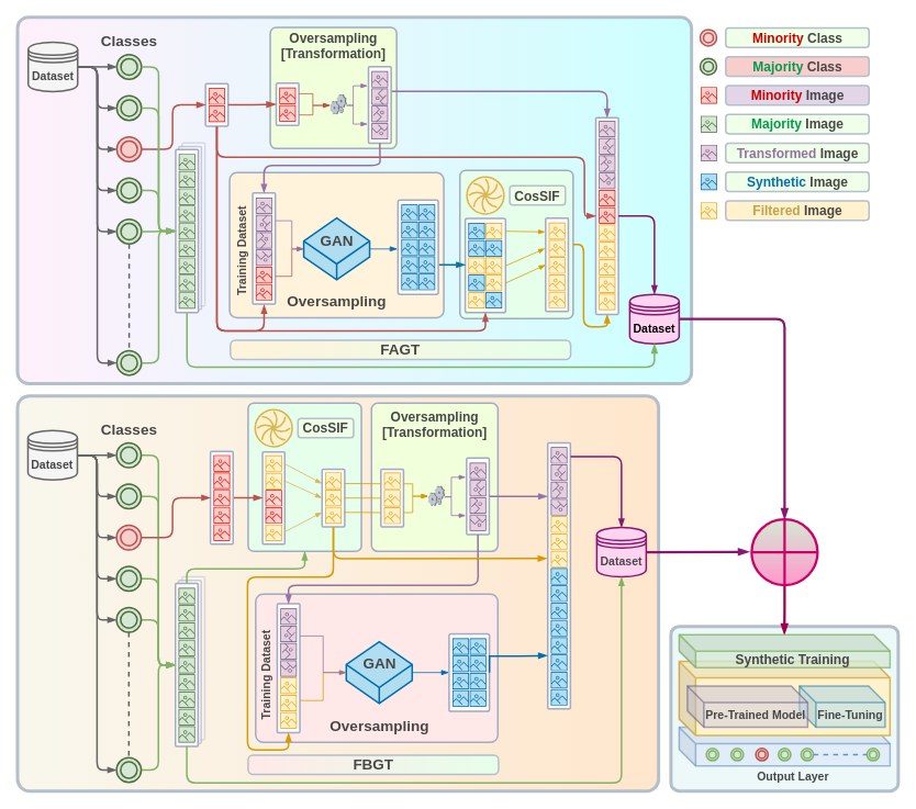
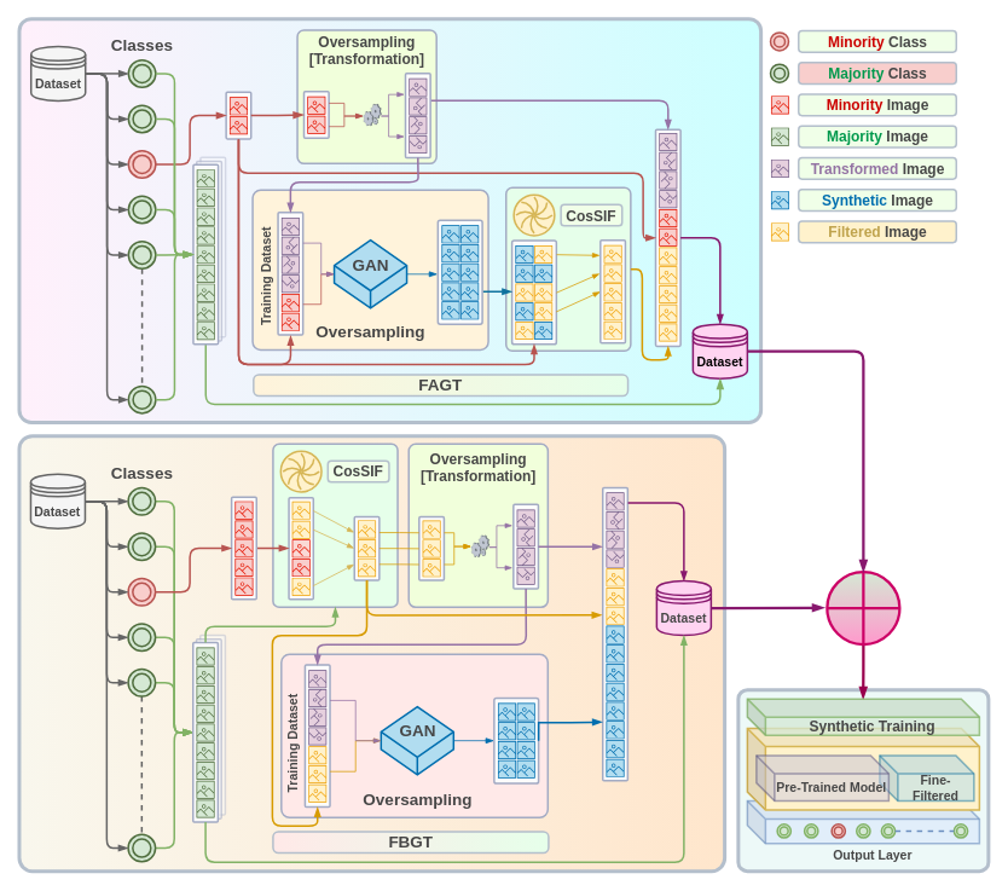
- <mxCell id="223" value="&lt;b&gt;&lt;font style=&quot;font-size: 16px;&quot;&gt;&lt;font color=&quot;#cc0000&quot;&gt;Minority&lt;/font&gt;&amp;nbsp;Image&lt;/font&gt;&lt;/b&gt;" style="rounded=1;whiteSpace=wrap;html=1;strokeWidth=2;fillColor=#e1d5e7;strokeColor=#B4BFCC;gradientDirection=radial;glass=0;shadow=0;arcSize=16;rotation=0;fontColor=#474747;" parent="216" vertex="1"><mxGeometry x="31.05" y="70" width="173.95" height="23.41" as="geometry" /></mxCell>
+ <mxCell id="223" value="&lt;b&gt;&lt;font style=&quot;font-size: 16px;&quot;&gt;&lt;font color=&quot;#cc0000&quot;&gt;Minority&lt;/font&gt;&amp;nbsp;Image&lt;/font&gt;&lt;/b&gt;" style="rounded=1;whiteSpace=wrap;html=1;strokeWidth=2;fillColor=#F0FFE8;strokeColor=#B4BFCC;gradientDirection=radial;glass=0;shadow=0;arcSize=16;rotation=0;fontColor=#474747;" parent="216" vertex="1"><mxGeometry x="31.05" y="70" width="173.95" height="23.41" as="geometry" /></mxCell>
- <mxCell id="12" value="&lt;b&gt;&lt;font style=&quot;font-size: 14px;&quot;&gt;Fine-Tuning&lt;/font&gt;&lt;/b&gt;" style="shape=cube;whiteSpace=wrap;html=1;boundedLbl=1;backgroundOutline=1;darkOpacity=0.05;darkOpacity2=0.1;fillColor=#b1ddf0;strokeColor=#10739e;strokeWidth=2;movable=1;resizable=1;rotatable=1;deletable=1;editable=1;locked=0;connectable=1;opacity=50;fontColor=#474747;" parent="1" vertex="1"><mxGeometry x="970" y="832.62" width="104" height="50" as="geometry" /></mxCell>
+ <mxCell id="12" value="&lt;b&gt;&lt;font style=&quot;font-size: 14px;&quot;&gt;Fine-Filtered&lt;/font&gt;&lt;/b&gt;" style="shape=cube;whiteSpace=wrap;html=1;boundedLbl=1;backgroundOutline=1;darkOpacity=0.05;darkOpacity2=0.1;fillColor=#b1ddf0;strokeColor=#10739e;strokeWidth=2;movable=1;resizable=1;rotatable=1;deletable=1;editable=1;locked=0;connectable=1;opacity=50;fontColor=#474747;" parent="1" vertex="1"><mxGeometry x="970" y="832.62" width="104" height="50" as="geometry" /></mxCell>
